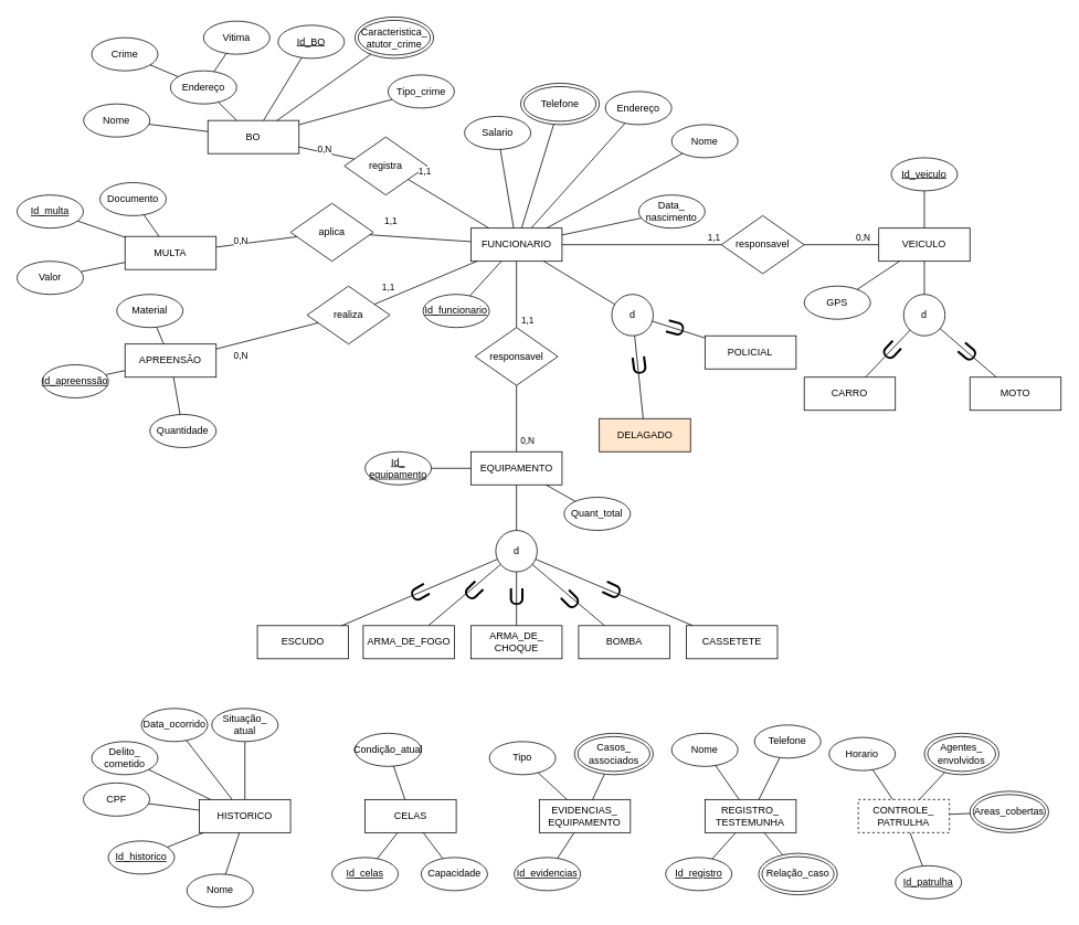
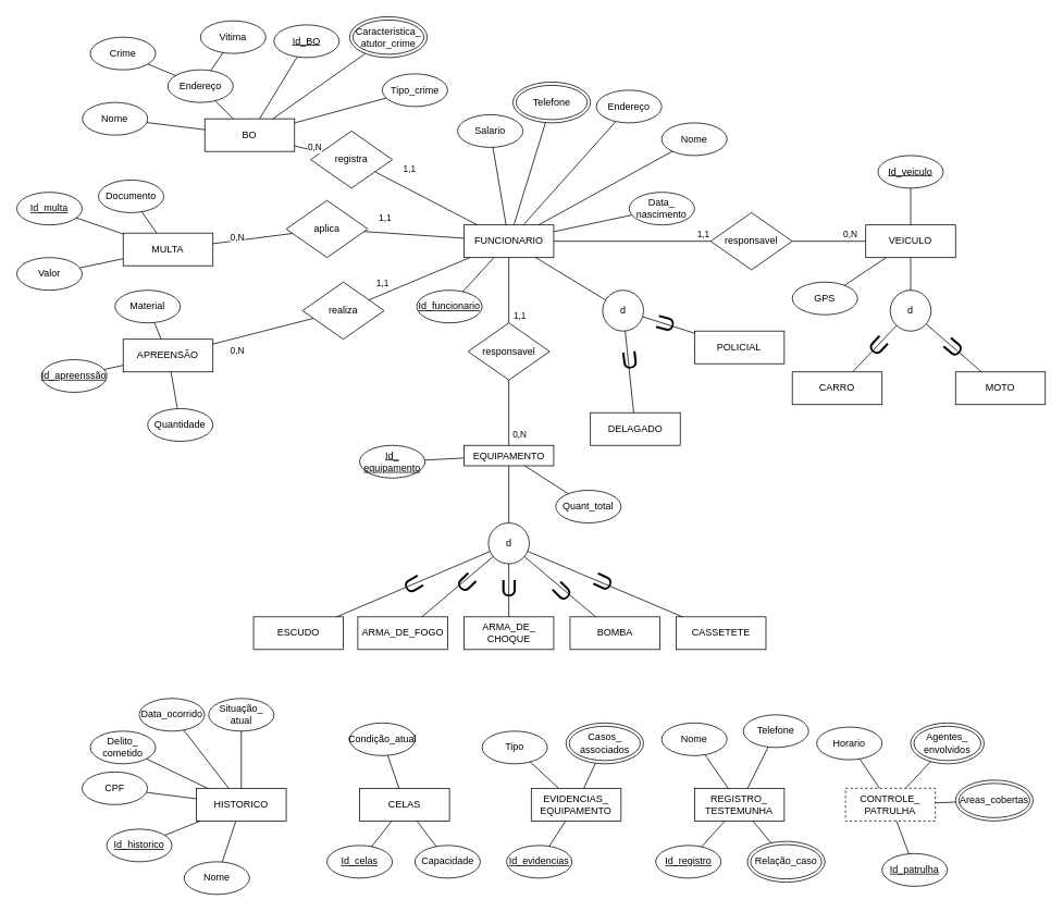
- <mxCell id="56" value="registra" style="rhombus;whiteSpace=wrap;html=1;" vertex="1" parent="1"><mxGeometry x="415" y="165" width="100" height="70" as="geometry" /></mxCell>
+ <mxCell id="56" value="registra" style="rhombus;whiteSpace=wrap;html=1;" vertex="1" parent="1"><mxGeometry x="380" y="160" width="100" height="70" as="geometry" /></mxCell>
- <mxCell id="49" value="DELAGADO" style="rounded=0;whiteSpace=wrap;html=1;fillColor=#ffe6cc;" vertex="1" parent="1"><mxGeometry x="722.73" y="505" width="110" height="40" as="geometry" /></mxCell>
+ <mxCell id="49" value="DELAGADO" style="rounded=0;whiteSpace=wrap;html=1;" vertex="1" parent="1"><mxGeometry x="722.73" y="505" width="110" height="40" as="geometry" /></mxCell>
- <mxCell id="11" value="EQUIPAMENTO" style="rounded=0;whiteSpace=wrap;html=1;" vertex="1" parent="1"><mxGeometry x="567.73" y="545" width="110" height="40" as="geometry" /></mxCell>
+ <mxCell id="11" value="EQUIPAMENTO" style="rounded=0;whiteSpace=wrap;html=1;" vertex="1" parent="1"><mxGeometry x="567.73" y="545" width="110" height="25" as="geometry" /></mxCell>
